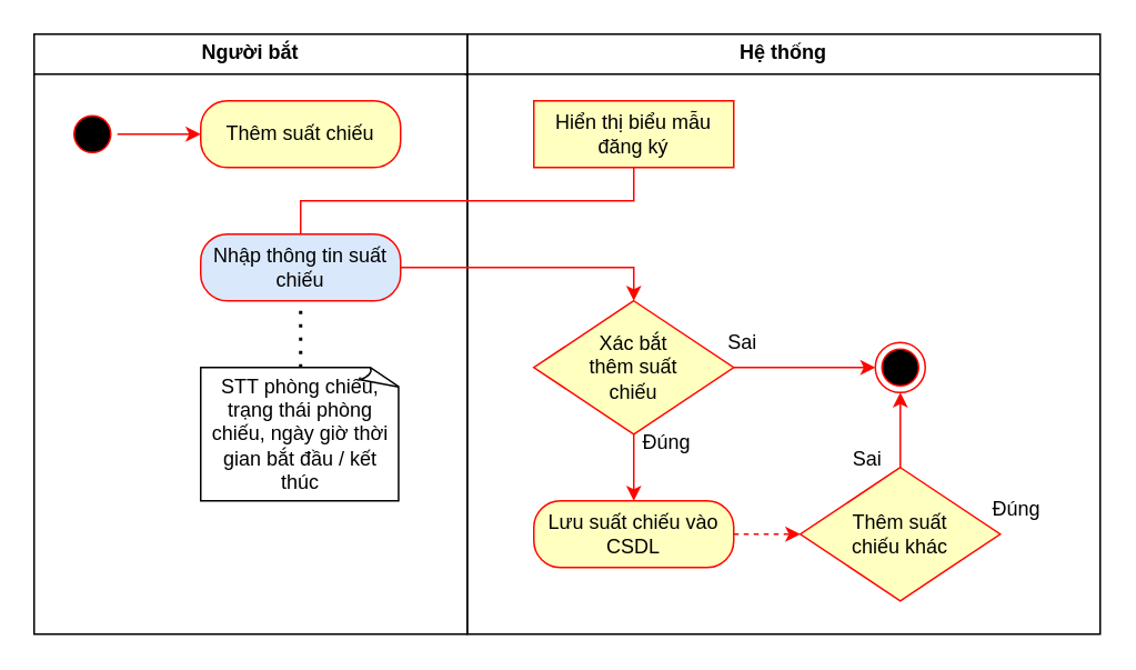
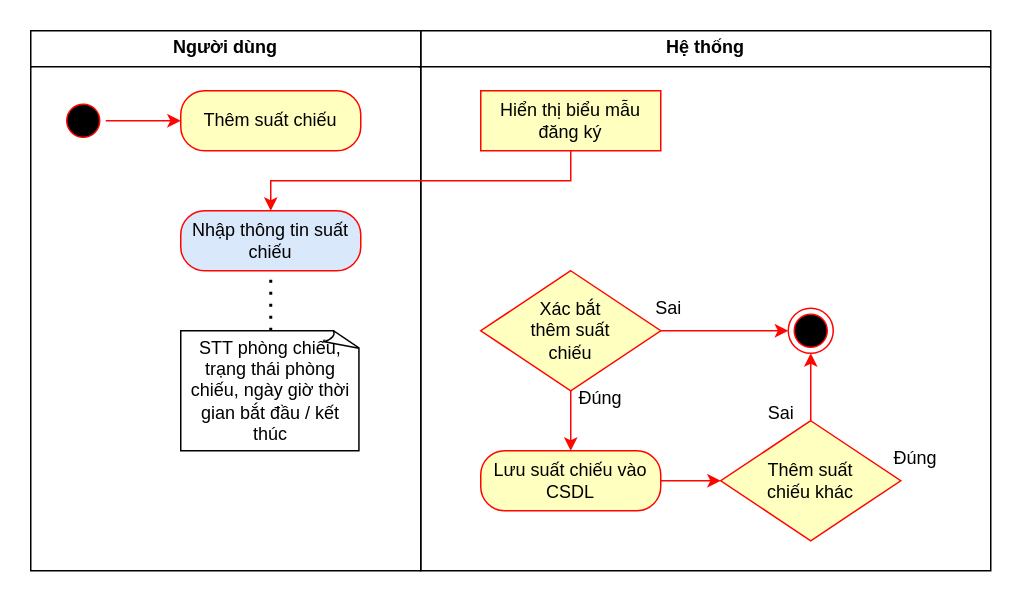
- <mxCell id="3" value="&lt;p style=&quot;margin:0px;margin-top:4px;text-align:center;&quot;&gt;&lt;b&gt;Người bắt&lt;/b&gt;&lt;/p&gt;&lt;hr size=&quot;1&quot; style=&quot;border-style:solid;&quot;&gt;&lt;div style=&quot;height:2px;&quot;&gt;&lt;/div&gt;" style="verticalAlign=top;align=left;overflow=fill;html=1;whiteSpace=wrap;" vertex="1" parent="1"><mxGeometry width="260" height="360" as="geometry" x="20" y="20" /></mxCell>
+ <mxCell id="3" value="&lt;p style=&quot;margin:0px;margin-top:4px;text-align:center;&quot;&gt;&lt;b&gt;Người dùng&lt;/b&gt;&lt;/p&gt;&lt;hr size=&quot;1&quot; style=&quot;border-style:solid;&quot;&gt;&lt;div style=&quot;height:2px;&quot;&gt;&lt;/div&gt;" style="verticalAlign=top;align=left;overflow=fill;html=1;whiteSpace=wrap;" vertex="1" parent="1"><mxGeometry width="260" height="360" as="geometry" x="20" y="20" /></mxCell>
- <mxCell id="7" style="edgeStyle=orthogonalEdgeStyle;rounded=0;orthogonalLoop=1;jettySize=auto;html=1;entryX=0.5;entryY=0;entryDx=0;entryDy=0;strokeColor=light-dark(#FF0500,#FFFFFF);endArrow=none;" edge="1" parent="1" source="8" target="10"><mxGeometry relative="1" as="geometry"><Array as="points"><mxPoint x="380" y="120" /><mxPoint x="180" y="120" /></Array></mxGeometry></mxCell>
+ <mxCell id="7" style="edgeStyle=orthogonalEdgeStyle;rounded=0;orthogonalLoop=1;jettySize=auto;html=1;entryX=0.5;entryY=0;entryDx=0;entryDy=0;strokeColor=light-dark(#FF0500,#FFFFFF);" edge="1" parent="1" source="8" target="10"><mxGeometry relative="1" as="geometry"><Array as="points"><mxPoint x="380" y="120" /><mxPoint x="180" y="120" /></Array></mxGeometry></mxCell>
- <mxCell id="9" value="" style="edgeStyle=orthogonalEdgeStyle;rounded=0;orthogonalLoop=1;jettySize=auto;html=1;strokeColor=light-dark(#FF0500,#FFFFFF);" edge="1" parent="1" source="10" target="14"><mxGeometry relative="1" as="geometry"><Array as="points"><mxPoint x="380" y="160" /></Array></mxGeometry></mxCell>
- <mxCell id="15" value="" style="edgeStyle=orthogonalEdgeStyle;rounded=0;orthogonalLoop=1;jettySize=auto;html=1;strokeColor=light-dark(#FF0500,#FFFFFF);dashed=1;" edge="1" parent="1" source="16" target="18"><mxGeometry relative="1" as="geometry" /></mxCell>
+ <mxCell id="15" value="" style="edgeStyle=orthogonalEdgeStyle;rounded=0;orthogonalLoop=1;jettySize=auto;html=1;strokeColor=light-dark(#FF0500,#FFFFFF);" edge="1" parent="1" source="16" target="18"><mxGeometry relative="1" as="geometry" /></mxCell>
